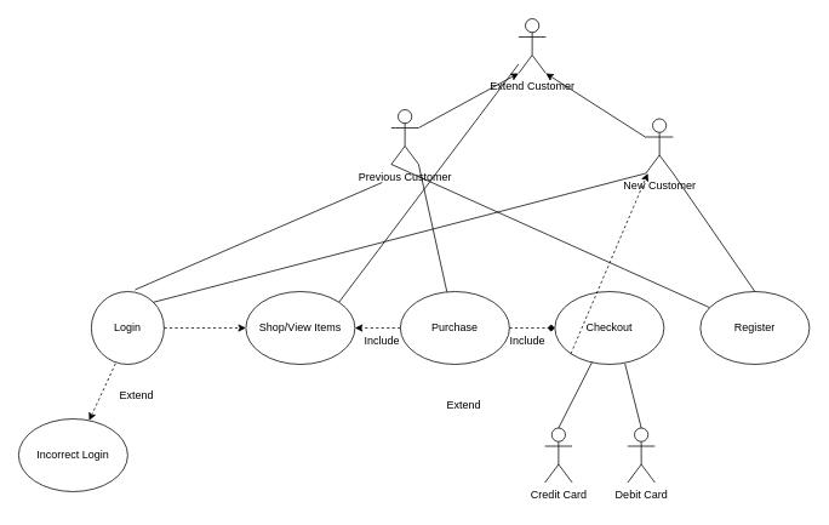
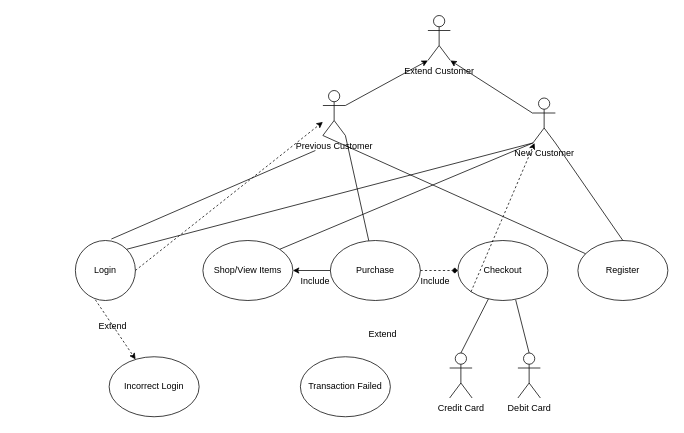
- <mxCell id="13" value="" style="endArrow=none;html=1;rounded=0;exitX=1;exitY=0;exitDx=0;exitDy=0;" edge="1" parent="1" source="9" target="2"><mxGeometry width="50" height="50" relative="1" as="geometry"><mxPoint x="690" y="380" as="sourcePoint" /><mxPoint x="740" y="330" as="targetPoint" /></mxGeometry></mxCell>
+ <mxCell id="13" value="" style="endArrow=none;html=1;rounded=0;entryX=0;entryY=1;entryDx=0;entryDy=0;entryPerimeter=0;exitX=1;exitY=0;exitDx=0;exitDy=0;" edge="1" parent="1" source="9" target="4"><mxGeometry width="50" height="50" relative="1" as="geometry"><mxPoint x="690" y="380" as="sourcePoint" /><mxPoint x="740" y="330" as="targetPoint" /></mxGeometry></mxCell>
- <mxCell id="26" value="" style="html=1;labelBackgroundColor=#ffffff;startArrow=none;startFill=0;startSize=6;endArrow=classic;endFill=1;endSize=6;jettySize=auto;orthogonalLoop=1;strokeWidth=1;dashed=1;fontSize=14;rounded=0;exitX=1;exitY=0.5;exitDx=0;exitDy=0;entryX=0;entryY=0.5;entryDx=0;entryDy=0;" edge="1" parent="1" source="23" target="9"><mxGeometry width="60" height="60" relative="1" as="geometry"><mxPoint x="480" y="390" as="sourcePoint" /><mxPoint x="540" y="330" as="targetPoint" /></mxGeometry></mxCell>
+ <mxCell id="26" value="" style="html=1;labelBackgroundColor=#ffffff;startArrow=none;startFill=0;startSize=6;endArrow=classic;endFill=1;endSize=6;jettySize=auto;orthogonalLoop=1;strokeWidth=1;dashed=1;fontSize=14;rounded=0;exitX=1;exitY=0.5;exitDx=0;exitDy=0;" edge="1" parent="1" source="23" target="3"><mxGeometry width="60" height="60" relative="1" as="geometry"><mxPoint x="480" y="390" as="sourcePoint" /><mxPoint x="540" y="330" as="targetPoint" /></mxGeometry></mxCell>
- <mxCell id="20" value="" style="html=1;labelBackgroundColor=#ffffff;startArrow=none;startFill=0;startSize=6;endArrow=classic;endFill=1;endSize=6;jettySize=auto;orthogonalLoop=1;strokeWidth=1;dashed=1;fontSize=14;rounded=0;entryX=1;entryY=0.5;entryDx=0;entryDy=0;exitX=0;exitY=0.5;exitDx=0;exitDy=0;" edge="1" parent="1" source="7" target="9"><mxGeometry width="60" height="60" relative="1" as="geometry"><mxPoint x="490" y="390" as="sourcePoint" /><mxPoint x="550" y="330" as="targetPoint" /></mxGeometry></mxCell>
+ <mxCell id="20" value="" style="html=1;labelBackgroundColor=#ffffff;startArrow=none;startFill=0;startSize=6;endArrow=classic;endFill=1;endSize=6;jettySize=auto;orthogonalLoop=1;strokeWidth=1;dashed=0;fontSize=14;rounded=0;entryX=1;entryY=0.5;entryDx=0;entryDy=0;exitX=0;exitY=0.5;exitDx=0;exitDy=0;" edge="1" parent="1" source="7" target="9"><mxGeometry width="60" height="60" relative="1" as="geometry"><mxPoint x="490" y="390" as="sourcePoint" /><mxPoint x="550" y="330" as="targetPoint" /></mxGeometry></mxCell>
- <mxCell id="28" value="Incorrect Login" style="ellipse;whiteSpace=wrap;html=1;" vertex="1" parent="1"><mxGeometry x="20" y="460" width="120" height="80" as="geometry" /></mxCell>
+ <mxCell id="28" value="Incorrect Login" style="ellipse;whiteSpace=wrap;html=1;" vertex="1" parent="1"><mxGeometry x="145" y="475" width="120" height="80" as="geometry" /></mxCell>
+ <mxCell id="30" value="Transaction Failed" style="ellipse;whiteSpace=wrap;html=1;" vertex="1" parent="1"><mxGeometry x="400" y="475" width="120" height="80" as="geometry" /></mxCell>
